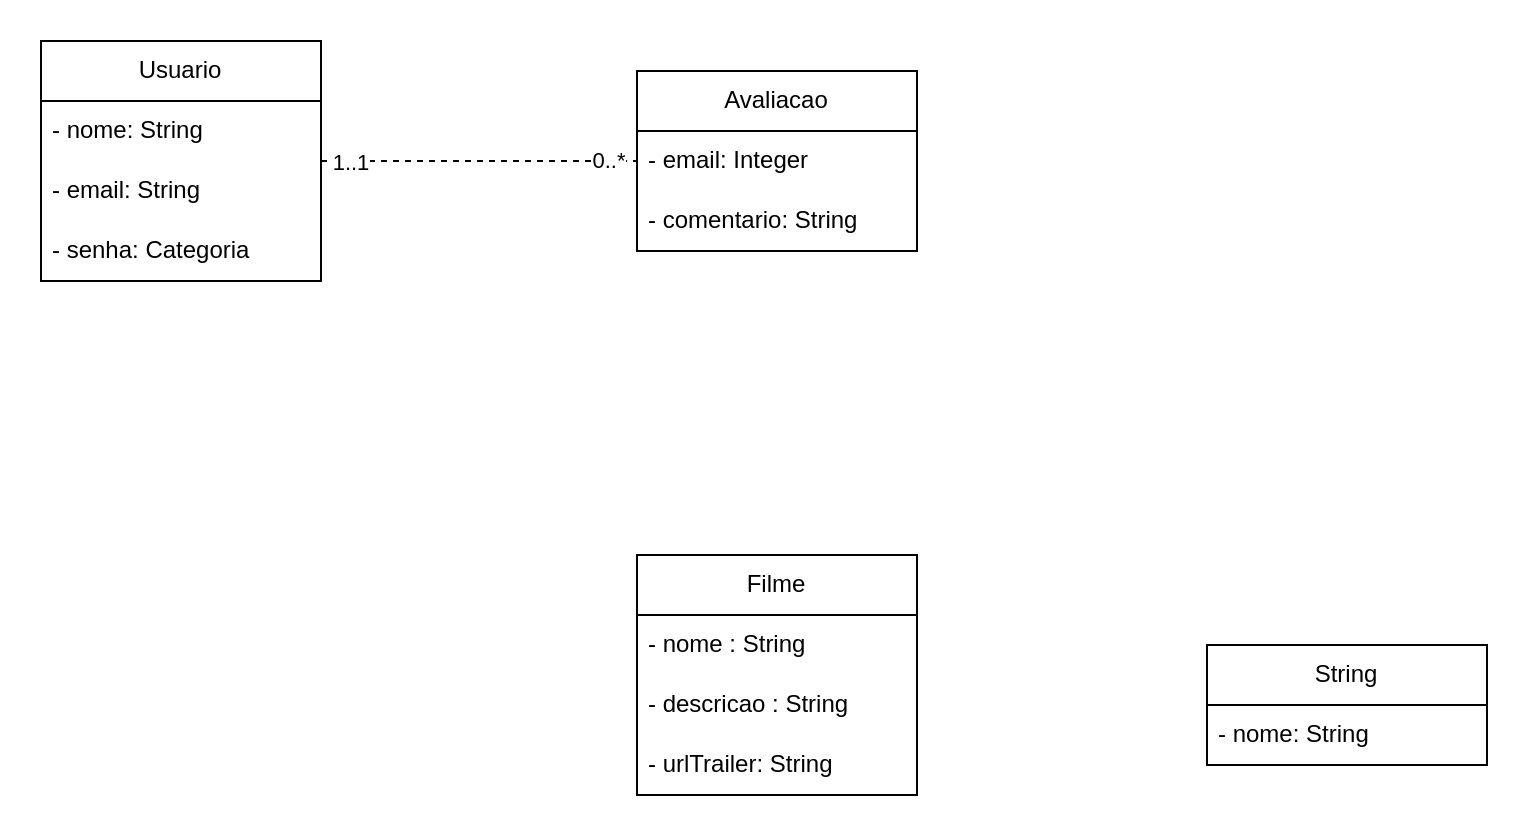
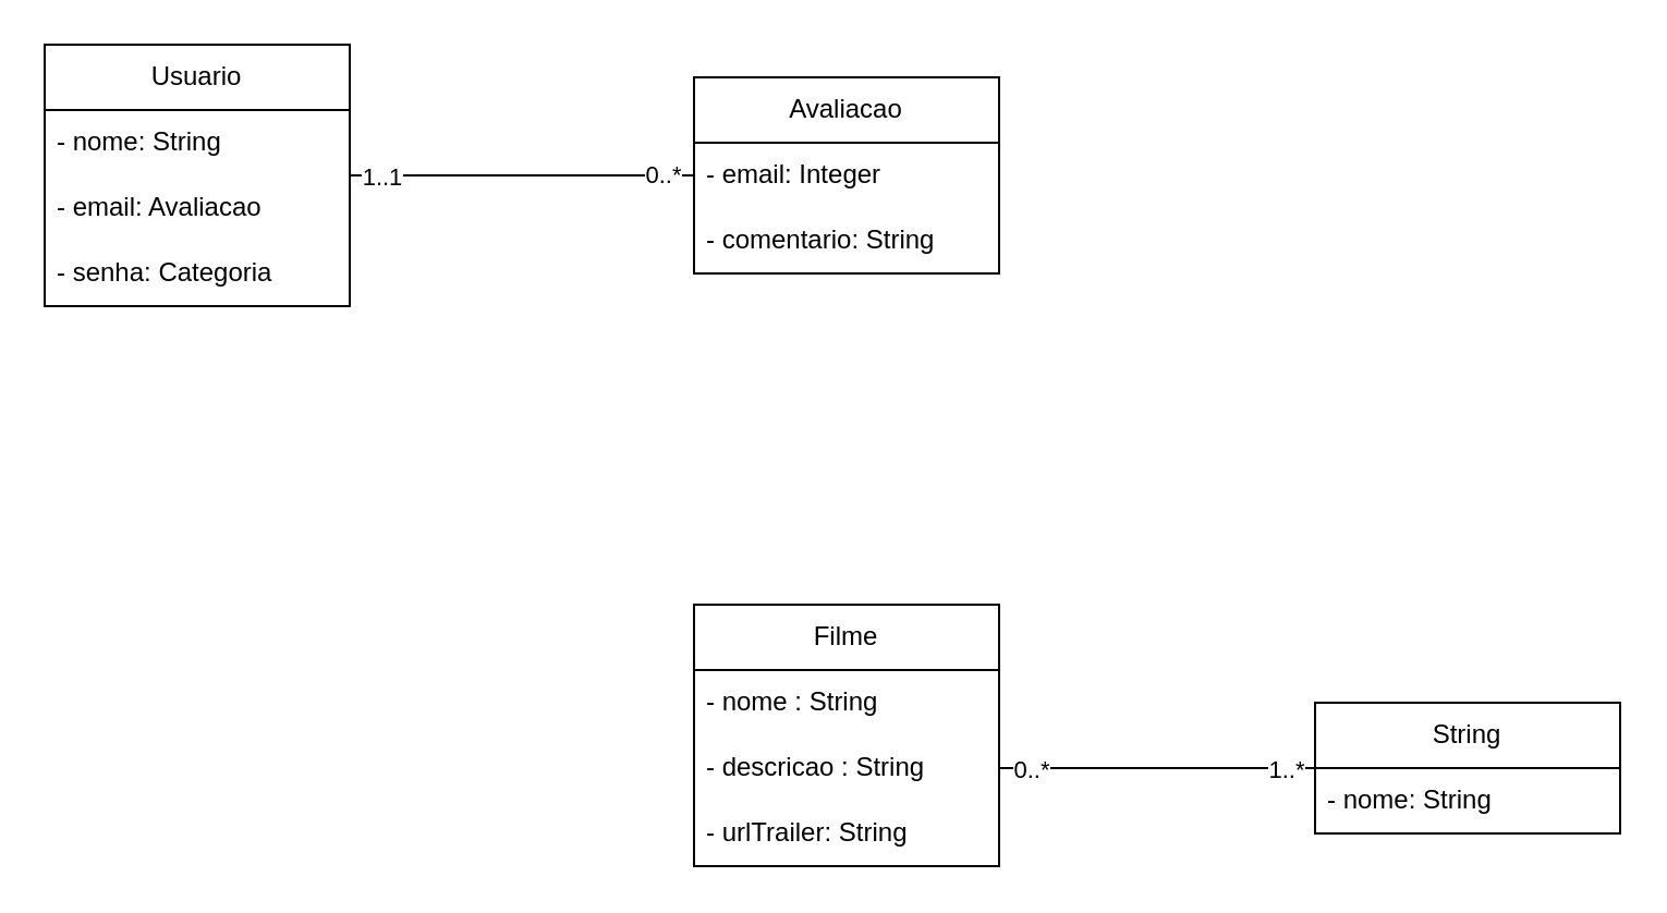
- <mxCell id="11" style="edgeStyle=orthogonalEdgeStyle;rounded=0;orthogonalLoop=1;jettySize=auto;html=1;endArrow=none;endFill=0;dashed=1;" edge="1" parent="1" source="14" target="8"><mxGeometry relative="1" as="geometry" /></mxCell>
+ <mxCell id="11" style="edgeStyle=orthogonalEdgeStyle;rounded=0;orthogonalLoop=1;jettySize=auto;html=1;endArrow=none;endFill=0;" edge="1" parent="1" source="14" target="8"><mxGeometry relative="1" as="geometry" /></mxCell>
- <mxCell id="16" value="- email: String" style="text;strokeColor=none;fillColor=none;align=left;verticalAlign=middle;spacingLeft=4;spacingRight=4;overflow=hidden;points=[[0,0.5],[1,0.5]];portConstraint=eastwest;rotatable=0;whiteSpace=wrap;html=1;" vertex="1" parent="14"><mxGeometry y="60" width="140" height="30" as="geometry" /></mxCell>
+ <mxCell id="16" value="- email: Avaliacao" style="text;strokeColor=none;fillColor=none;align=left;verticalAlign=middle;spacingLeft=4;spacingRight=4;overflow=hidden;points=[[0,0.5],[1,0.5]];portConstraint=eastwest;rotatable=0;whiteSpace=wrap;html=1;" vertex="1" parent="14"><mxGeometry y="60" width="140" height="30" as="geometry" /></mxCell>
+ <mxCell id="18" style="edgeStyle=orthogonalEdgeStyle;rounded=0;orthogonalLoop=1;jettySize=auto;html=1;endArrow=none;endFill=0;" edge="1" parent="1" source="4" target="6"><mxGeometry relative="1" as="geometry" /></mxCell>
+ <mxCell id="19" value="1..*" style="edgeLabel;html=1;align=center;verticalAlign=middle;resizable=0;points=[];" vertex="1" connectable="0" parent="18"><mxGeometry x="0.752" y="-3" relative="1" as="geometry"><mxPoint x="4" y="-3" as="offset" /></mxGeometry></mxCell>
+ <mxCell id="20" value="0..*" style="edgeLabel;html=1;align=center;verticalAlign=middle;resizable=0;points=[];" connectable="0" vertex="1" parent="18"><mxGeometry x="-0.821" y="-3" relative="1" as="geometry"><mxPoint x="1" y="-3" as="offset" /></mxGeometry></mxCell>
